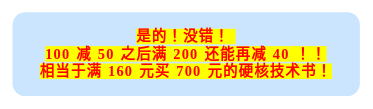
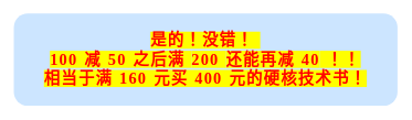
- <mxCell id="2" value="&lt;p style=&quot;margin: 0px ; padding: 0px ; clear: both ; color: rgb(62 , 62 , 62) ; font-size: 16px ; letter-spacing: 2px ; word-spacing: 2px&quot;&gt;&lt;strong style=&quot;margin: 0px ; padding: 0px&quot;&gt;&lt;span style=&quot;margin: 0px ; padding: 0px ; color: rgb(255 , 0 , 0) ; font-size: 24px ; background: rgb(255 , 255 , 0)&quot;&gt;&lt;span style=&quot;margin: 0px ; padding: 0px&quot;&gt;是的！没错！&lt;/span&gt;&amp;nbsp;&lt;/span&gt;&lt;/strong&gt;&lt;/p&gt;&lt;p style=&quot;margin: 0px ; padding: 0px ; clear: both ; color: rgb(62 , 62 , 62) ; font-size: 16px ; letter-spacing: 2px ; word-spacing: 2px&quot;&gt;&lt;strong style=&quot;margin: 0px ; padding: 0px&quot;&gt;&lt;span style=&quot;margin: 0px ; padding: 0px ; color: rgb(255 , 0 , 0) ; font-size: 24px ; background: rgb(255 , 255 , 0)&quot;&gt;100&amp;nbsp;&lt;span style=&quot;margin: 0px ; padding: 0px&quot;&gt;减&amp;nbsp;&lt;/span&gt;&lt;span style=&quot;margin: 0px ; padding: 0px&quot;&gt;50&amp;nbsp;&lt;/span&gt;&lt;span style=&quot;margin: 0px ; padding: 0px&quot;&gt;之后满&amp;nbsp;&lt;/span&gt;&lt;/span&gt;&lt;/strong&gt;&lt;strong style=&quot;margin: 0px ; padding: 0px&quot;&gt;&lt;span style=&quot;margin: 0px ; padding: 0px ; color: rgb(255 , 0 , 0) ; font-size: 24px ; background: rgb(255 , 255 , 0)&quot;&gt;200&amp;nbsp;&lt;/span&gt;&lt;/strong&gt;&lt;strong style=&quot;margin: 0px ; padding: 0px&quot;&gt;&lt;span style=&quot;margin: 0px ; padding: 0px ; color: rgb(255 , 0 , 0) ; font-size: 24px ; background: rgb(255 , 255 , 0)&quot;&gt;&lt;span style=&quot;margin: 0px ; padding: 0px&quot;&gt;还能再减&amp;nbsp;&lt;/span&gt;4&lt;/span&gt;&lt;/strong&gt;&lt;strong style=&quot;margin: 0px ; padding: 0px&quot;&gt;&lt;span style=&quot;margin: 0px ; padding: 0px ; color: rgb(255 , 0 , 0) ; font-size: 24px ; background: rgb(255 , 255 , 0)&quot;&gt;0&lt;/span&gt;&lt;/strong&gt;&lt;strong style=&quot;margin: 0px ; padding: 0px&quot;&gt;&lt;span style=&quot;margin: 0px ; padding: 0px ; color: rgb(255 , 0 , 0) ; font-size: 24px ; background: rgb(255 , 255 , 0)&quot;&gt;&amp;nbsp;&lt;span style=&quot;margin: 0px ; padding: 0px&quot;&gt;！！&lt;/span&gt;&lt;/span&gt;&lt;/strong&gt;&lt;/p&gt;&lt;p style=&quot;margin: 0px ; padding: 0px ; clear: both ; color: rgb(62 , 62 , 62) ; font-size: 16px ; letter-spacing: 2px ; word-spacing: 2px&quot;&gt;&lt;strong style=&quot;margin: 0px ; padding: 0px&quot;&gt;&lt;span style=&quot;margin: 0px ; padding: 0px ; color: rgb(255 , 0 , 0) ; font-size: 24px ; background: rgb(255 , 255 , 0)&quot;&gt;&lt;span style=&quot;margin: 0px ; padding: 0px&quot;&gt;相当于满&amp;nbsp;&lt;/span&gt;160&amp;nbsp;&lt;span style=&quot;margin: 0px ; padding: 0px&quot;&gt;元买&amp;nbsp;&lt;/span&gt;&lt;span style=&quot;margin: 0px ; padding: 0px&quot;&gt;700&amp;nbsp;&lt;/span&gt;&lt;span style=&quot;margin: 0px ; padding: 0px&quot;&gt;元的硬核技术书！&lt;/span&gt;&lt;/span&gt;&lt;/strong&gt;&lt;/p&gt;" style="rounded=1;whiteSpace=wrap;html=1;fillColor=#cce5ff;fontFamily=Comic Sans MS;strokeColor=none;" vertex="1" parent="1"><mxGeometry x="20" y="20" width="580" height="140" as="geometry" /></mxCell>
+ <mxCell id="2" value="&lt;p style=&quot;margin: 0px ; padding: 0px ; clear: both ; color: rgb(62 , 62 , 62) ; font-size: 16px ; letter-spacing: 2px ; word-spacing: 2px&quot;&gt;&lt;strong style=&quot;margin: 0px ; padding: 0px&quot;&gt;&lt;span style=&quot;margin: 0px ; padding: 0px ; color: rgb(255 , 0 , 0) ; font-size: 24px ; background: rgb(255 , 255 , 0)&quot;&gt;&lt;span style=&quot;margin: 0px ; padding: 0px&quot;&gt;是的！没错！&lt;/span&gt;&amp;nbsp;&lt;/span&gt;&lt;/strong&gt;&lt;/p&gt;&lt;p style=&quot;margin: 0px ; padding: 0px ; clear: both ; color: rgb(62 , 62 , 62) ; font-size: 16px ; letter-spacing: 2px ; word-spacing: 2px&quot;&gt;&lt;strong style=&quot;margin: 0px ; padding: 0px&quot;&gt;&lt;span style=&quot;margin: 0px ; padding: 0px ; color: rgb(255 , 0 , 0) ; font-size: 24px ; background: rgb(255 , 255 , 0)&quot;&gt;100&amp;nbsp;&lt;span style=&quot;margin: 0px ; padding: 0px&quot;&gt;减&amp;nbsp;&lt;/span&gt;&lt;span style=&quot;margin: 0px ; padding: 0px&quot;&gt;50&amp;nbsp;&lt;/span&gt;&lt;span style=&quot;margin: 0px ; padding: 0px&quot;&gt;之后满&amp;nbsp;&lt;/span&gt;&lt;/span&gt;&lt;/strong&gt;&lt;strong style=&quot;margin: 0px ; padding: 0px&quot;&gt;&lt;span style=&quot;margin: 0px ; padding: 0px ; color: rgb(255 , 0 , 0) ; font-size: 24px ; background: rgb(255 , 255 , 0)&quot;&gt;200&amp;nbsp;&lt;/span&gt;&lt;/strong&gt;&lt;strong style=&quot;margin: 0px ; padding: 0px&quot;&gt;&lt;span style=&quot;margin: 0px ; padding: 0px ; color: rgb(255 , 0 , 0) ; font-size: 24px ; background: rgb(255 , 255 , 0)&quot;&gt;&lt;span style=&quot;margin: 0px ; padding: 0px&quot;&gt;还能再减&amp;nbsp;&lt;/span&gt;4&lt;/span&gt;&lt;/strong&gt;&lt;strong style=&quot;margin: 0px ; padding: 0px&quot;&gt;&lt;span style=&quot;margin: 0px ; padding: 0px ; color: rgb(255 , 0 , 0) ; font-size: 24px ; background: rgb(255 , 255 , 0)&quot;&gt;0&lt;/span&gt;&lt;/strong&gt;&lt;strong style=&quot;margin: 0px ; padding: 0px&quot;&gt;&lt;span style=&quot;margin: 0px ; padding: 0px ; color: rgb(255 , 0 , 0) ; font-size: 24px ; background: rgb(255 , 255 , 0)&quot;&gt;&amp;nbsp;&lt;span style=&quot;margin: 0px ; padding: 0px&quot;&gt;！！&lt;/span&gt;&lt;/span&gt;&lt;/strong&gt;&lt;/p&gt;&lt;p style=&quot;margin: 0px ; padding: 0px ; clear: both ; color: rgb(62 , 62 , 62) ; font-size: 16px ; letter-spacing: 2px ; word-spacing: 2px&quot;&gt;&lt;strong style=&quot;margin: 0px ; padding: 0px&quot;&gt;&lt;span style=&quot;margin: 0px ; padding: 0px ; color: rgb(255 , 0 , 0) ; font-size: 24px ; background: rgb(255 , 255 , 0)&quot;&gt;&lt;span style=&quot;margin: 0px ; padding: 0px&quot;&gt;相当于满&amp;nbsp;&lt;/span&gt;160&amp;nbsp;&lt;span style=&quot;margin: 0px ; padding: 0px&quot;&gt;元买&amp;nbsp;&lt;/span&gt;&lt;span style=&quot;margin: 0px ; padding: 0px&quot;&gt;400&amp;nbsp;&lt;/span&gt;&lt;span style=&quot;margin: 0px ; padding: 0px&quot;&gt;元的硬核技术书！&lt;/span&gt;&lt;/span&gt;&lt;/strong&gt;&lt;/p&gt;" style="rounded=1;whiteSpace=wrap;html=1;fillColor=#cce5ff;fontFamily=Comic Sans MS;strokeColor=none;" vertex="1" parent="1"><mxGeometry x="20" y="20" width="580" height="140" as="geometry" /></mxCell>
